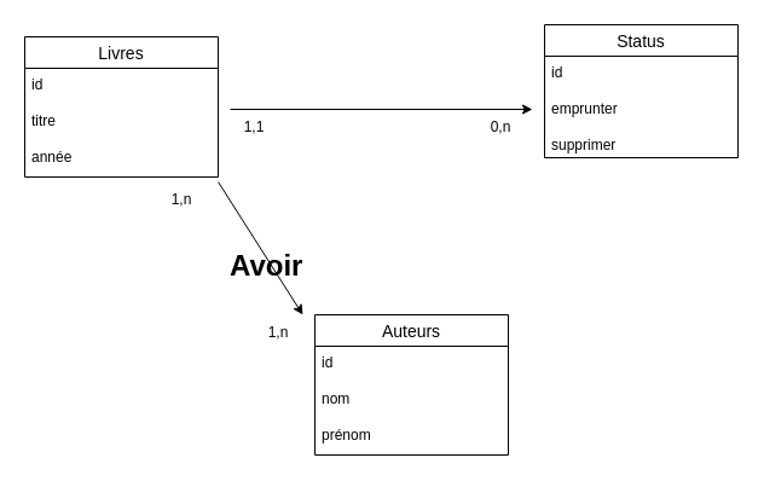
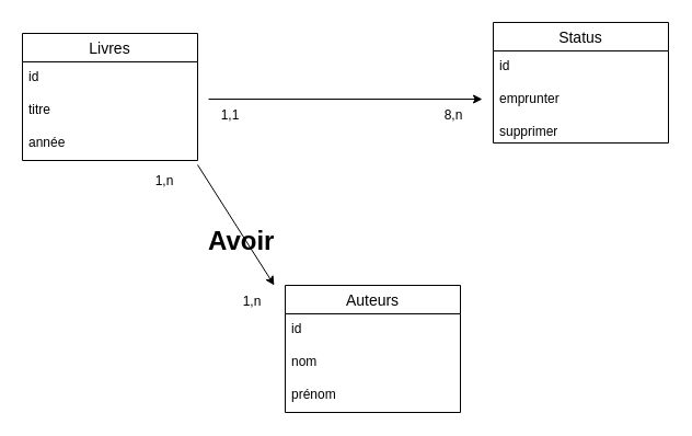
- <mxCell id="20" value="0,n" style="text;html=1;strokeColor=none;fillColor=none;align=center;verticalAlign=middle;whiteSpace=wrap;rounded=0;" vertex="1" parent="1"><mxGeometry x="384" y="90" width="60" height="30" as="geometry" /></mxCell>
+ <mxCell id="20" value="8,n" style="text;html=1;strokeColor=none;fillColor=none;align=center;verticalAlign=middle;whiteSpace=wrap;rounded=0;" vertex="1" parent="1"><mxGeometry x="384" y="90" width="60" height="30" as="geometry" /></mxCell>
